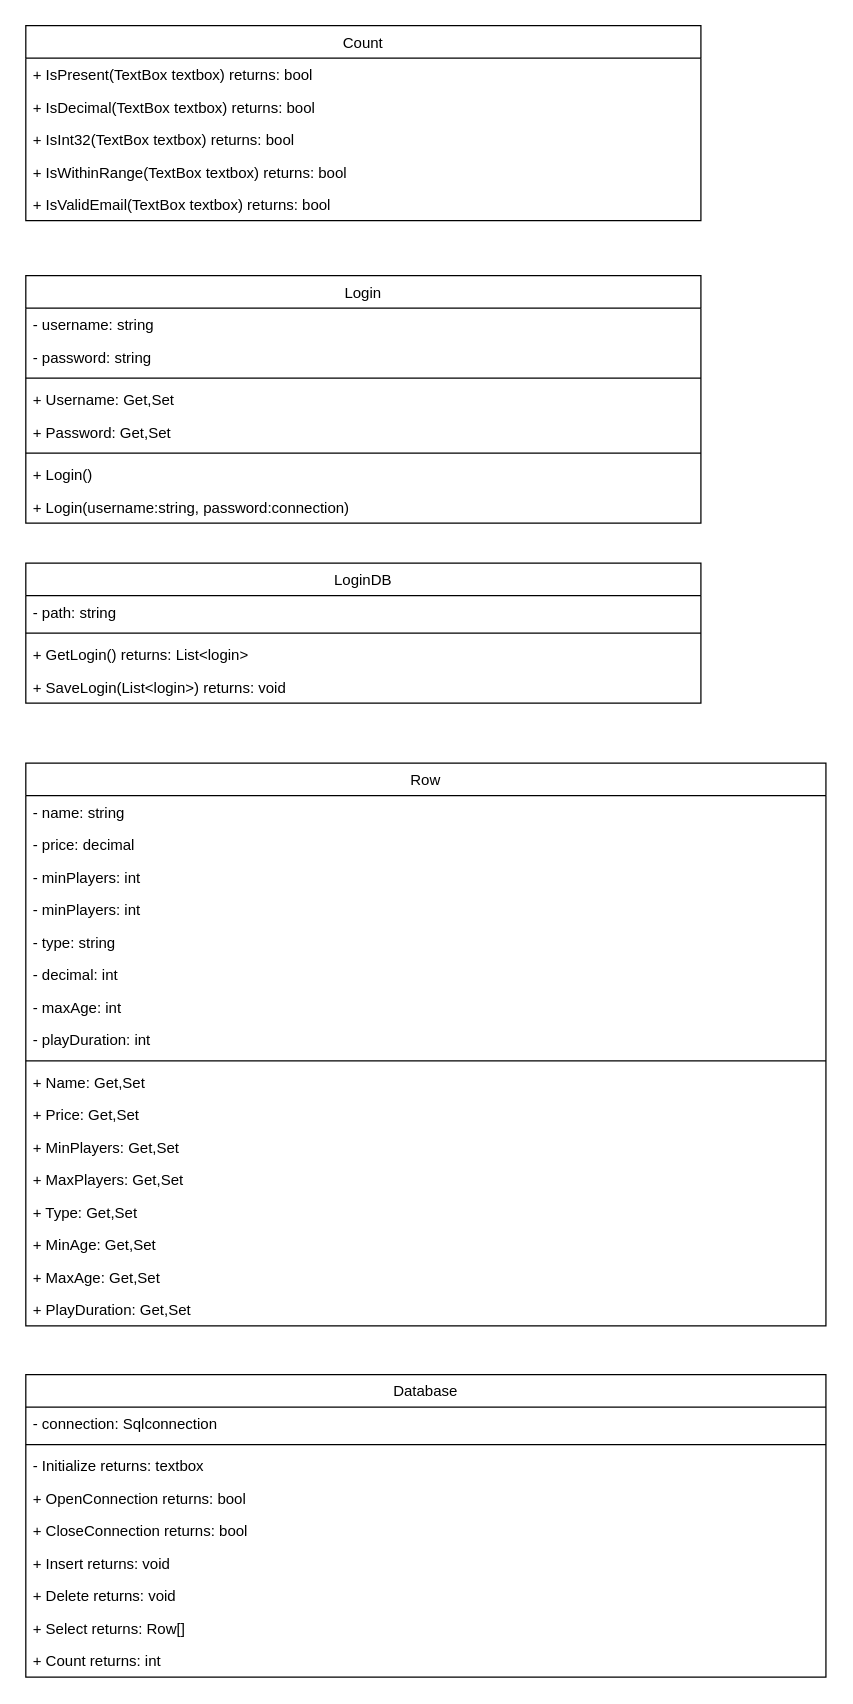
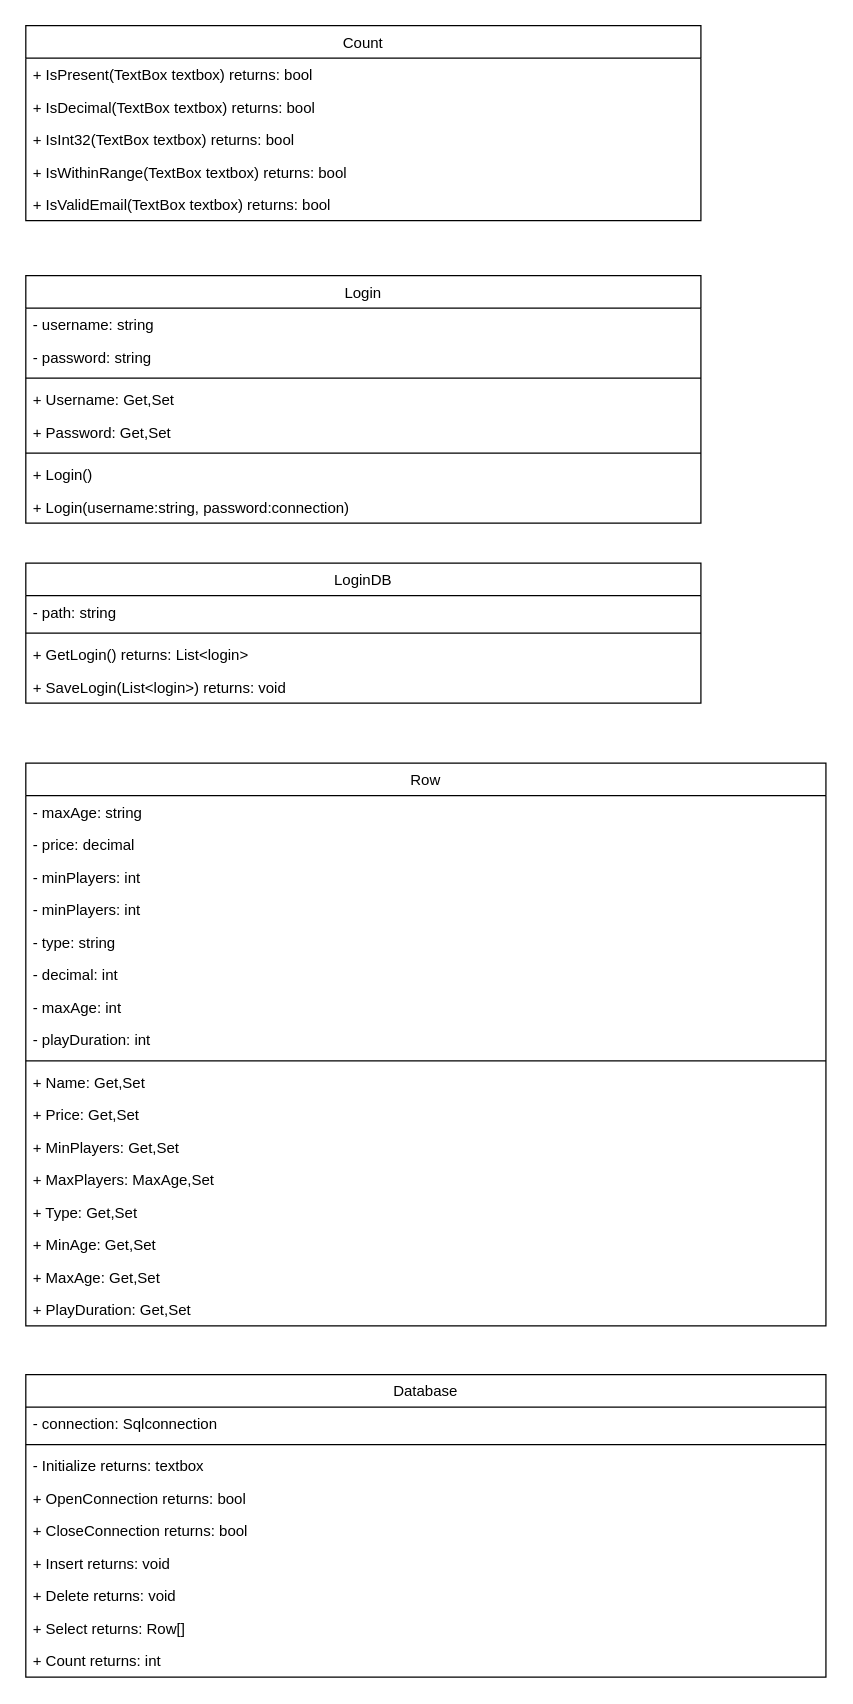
- <mxCell id="23" value="- name: string" style="text;strokeColor=none;fillColor=none;align=left;verticalAlign=top;spacingLeft=4;spacingRight=4;overflow=hidden;rotatable=0;points=[[0,0.5],[1,0.5]];portConstraint=eastwest;" parent="22" vertex="1"><mxGeometry y="26" width="640" height="26" as="geometry" /></mxCell>
+ <mxCell id="23" value="- maxAge: string" style="text;strokeColor=none;fillColor=none;align=left;verticalAlign=top;spacingLeft=4;spacingRight=4;overflow=hidden;rotatable=0;points=[[0,0.5],[1,0.5]];portConstraint=eastwest;" parent="22" vertex="1"><mxGeometry y="26" width="640" height="26" as="geometry" /></mxCell>
- <mxCell id="35" value="+ MaxPlayers: Get,Set" style="text;strokeColor=none;fillColor=none;align=left;verticalAlign=top;spacingLeft=4;spacingRight=4;overflow=hidden;rotatable=0;points=[[0,0.5],[1,0.5]];portConstraint=eastwest;" parent="22" vertex="1"><mxGeometry y="320" width="640" height="26" as="geometry" /></mxCell>
+ <mxCell id="35" value="+ MaxPlayers: MaxAge,Set" style="text;strokeColor=none;fillColor=none;align=left;verticalAlign=top;spacingLeft=4;spacingRight=4;overflow=hidden;rotatable=0;points=[[0,0.5],[1,0.5]];portConstraint=eastwest;" parent="22" vertex="1"><mxGeometry y="320" width="640" height="26" as="geometry" /></mxCell>
